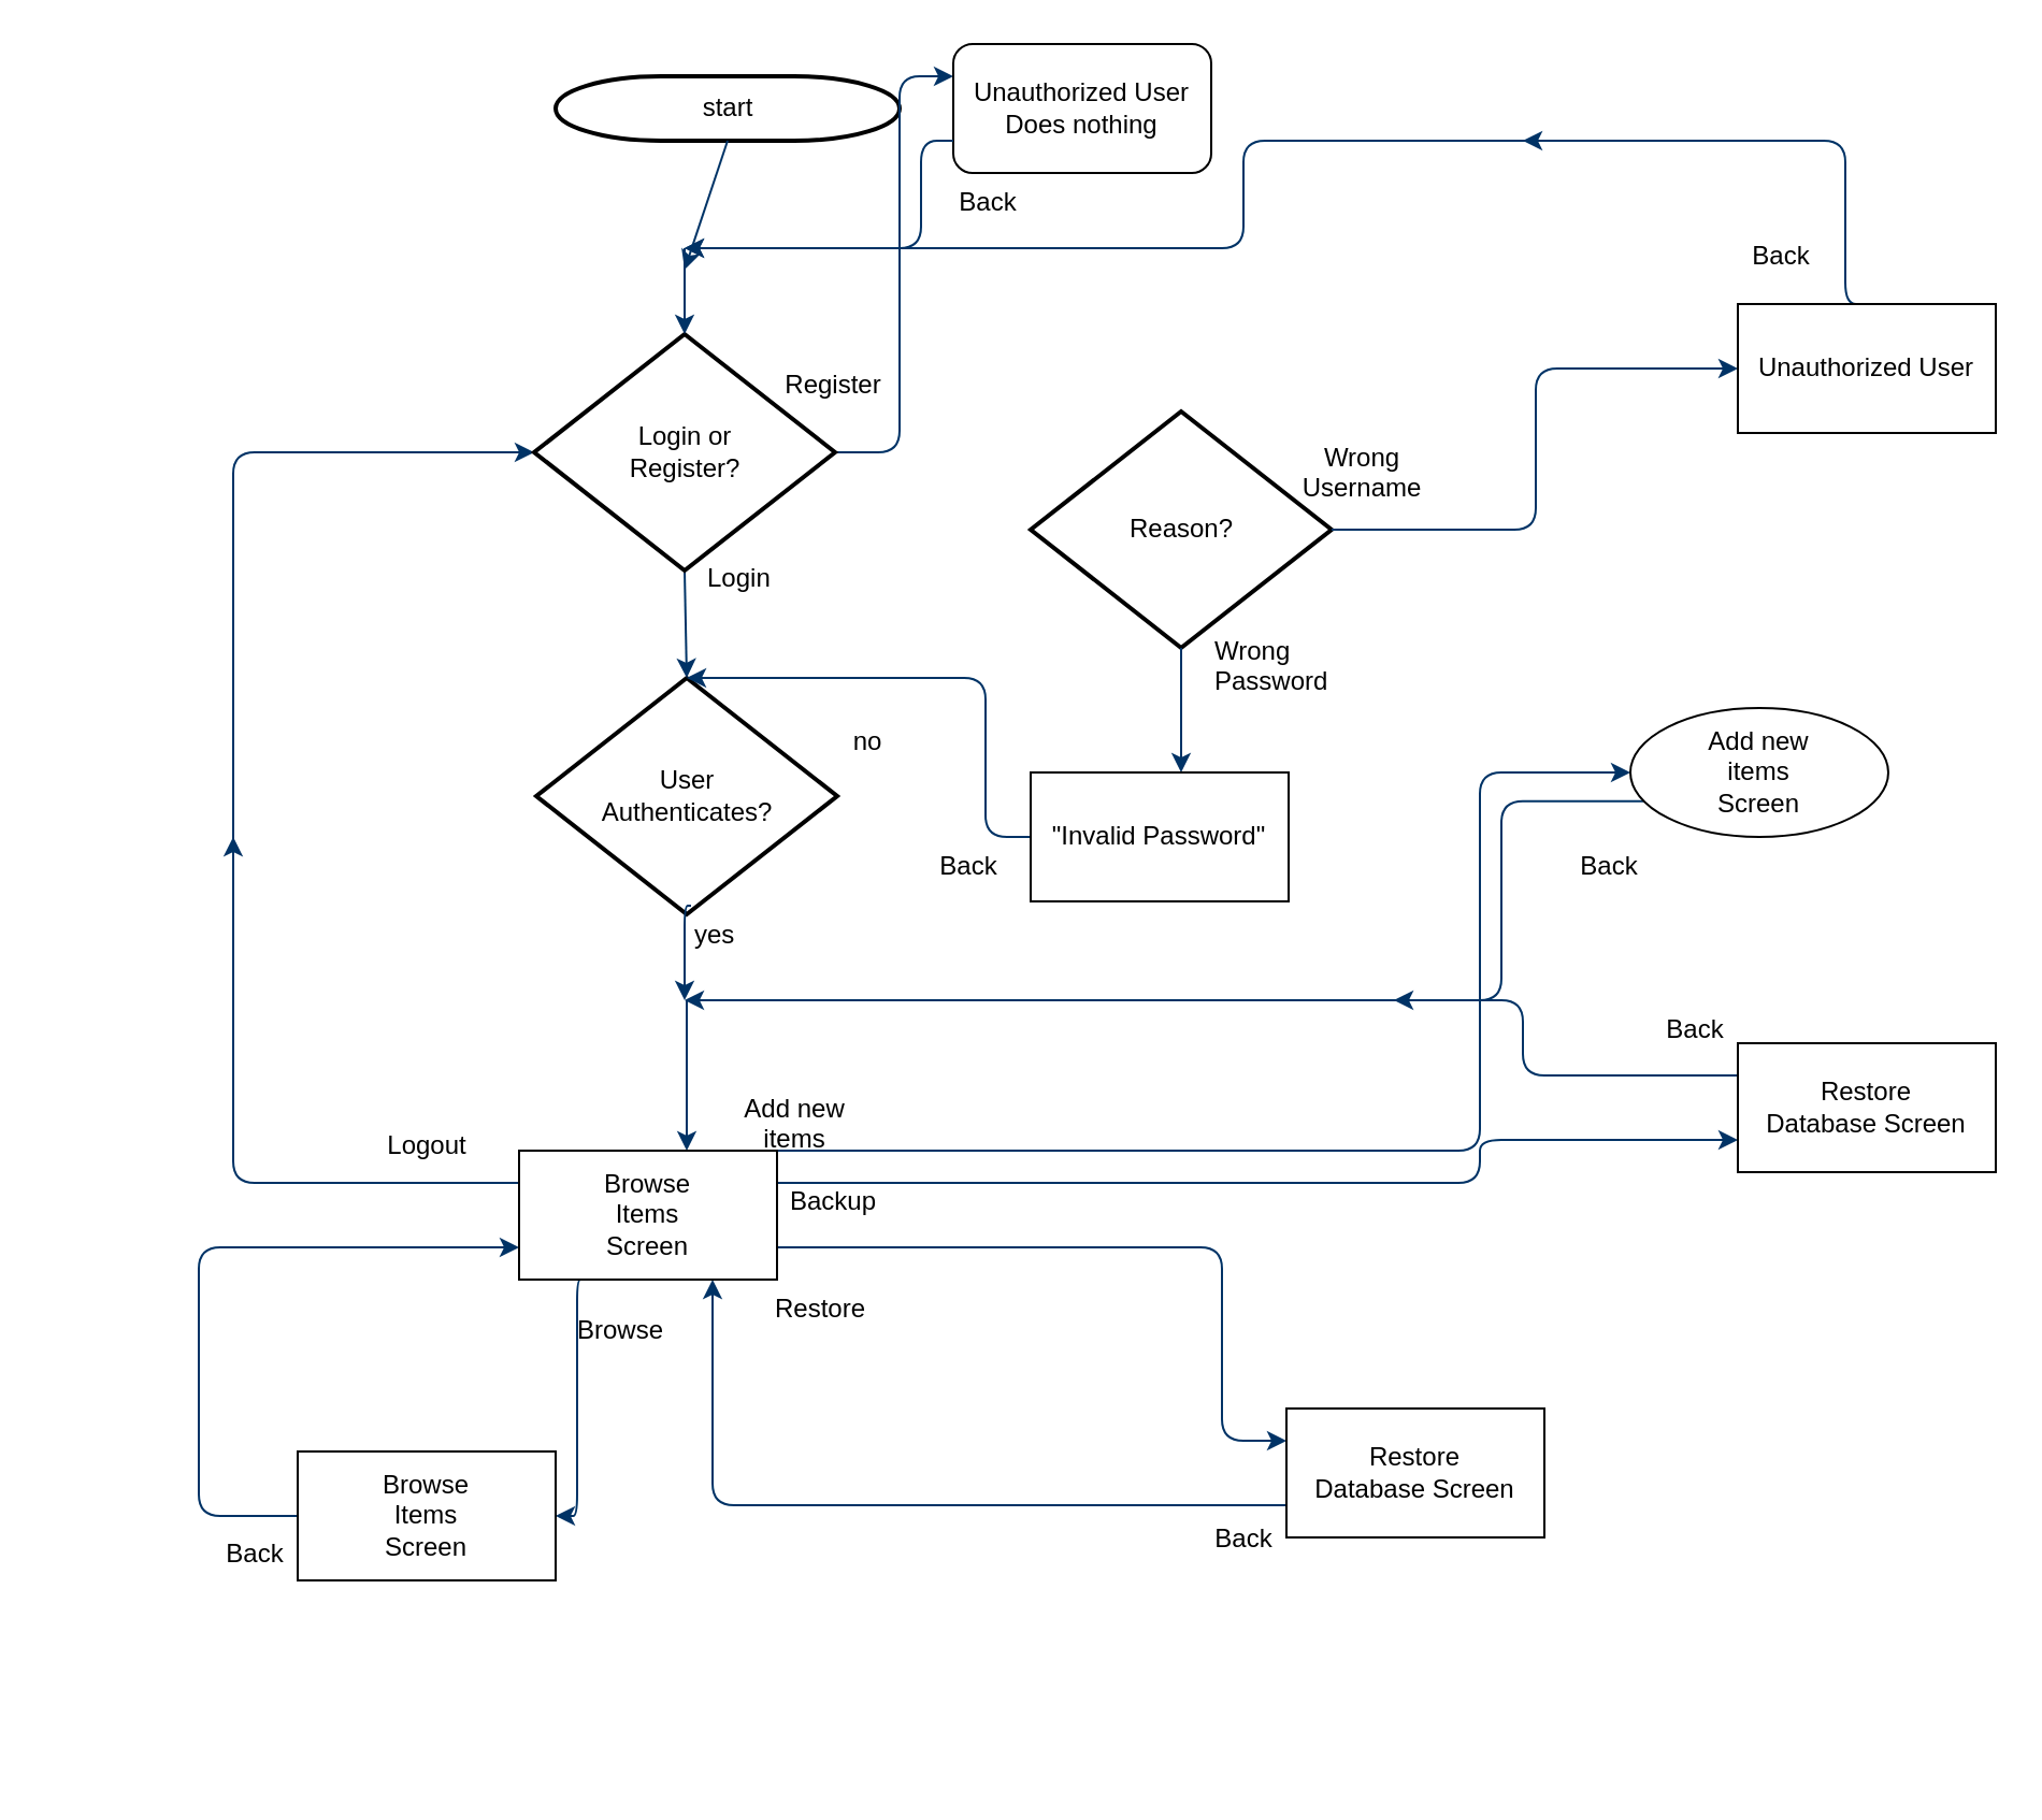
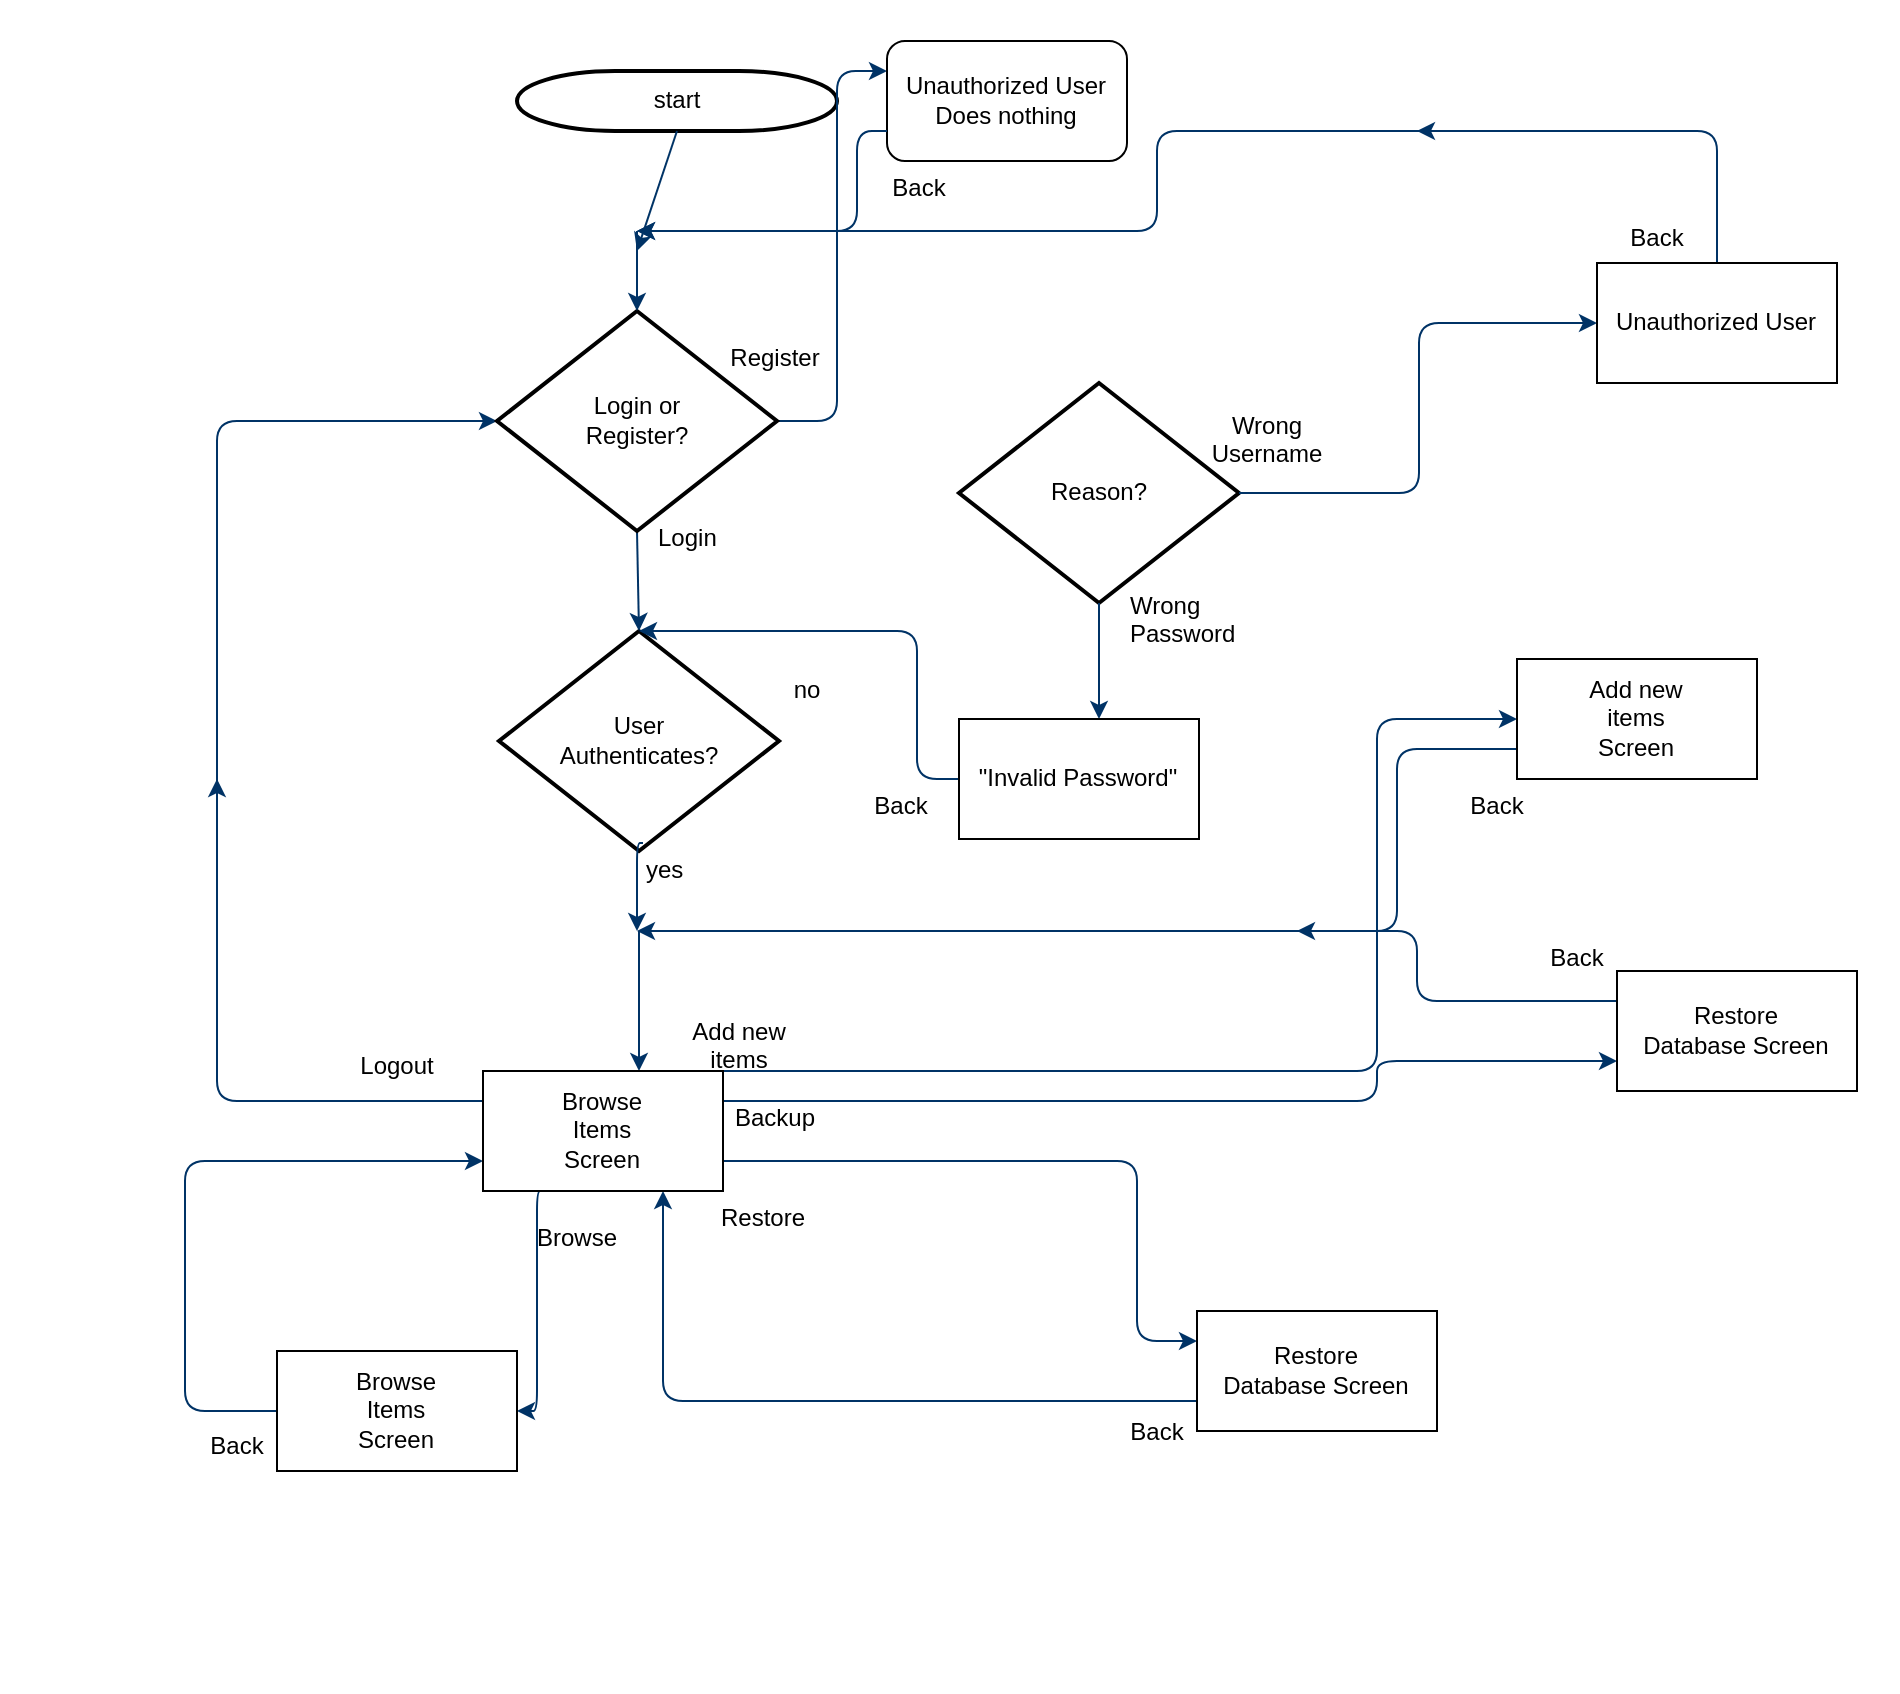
- <mxCell id="40" value="&lt;span&gt;Unauthorized User&lt;/span&gt;" style="rounded=0;whiteSpace=wrap;html=1;" vertex="1" parent="1"><mxGeometry x="808" y="141" width="120" height="60" as="geometry" /></mxCell>
+ <mxCell id="40" value="&lt;span&gt;Unauthorized User&lt;/span&gt;" style="rounded=0;whiteSpace=wrap;html=1;" vertex="1" parent="1"><mxGeometry x="798" y="131" width="120" height="60" as="geometry" /></mxCell>
- <mxCell id="39" value="&lt;span&gt;Add new&lt;/span&gt;&lt;br&gt;&lt;span&gt;items&lt;/span&gt;&lt;br&gt;&lt;span&gt;Screen&lt;/span&gt;" style="ellipse;whiteSpace=wrap;html=1;" vertex="1" parent="1"><mxGeometry x="758" y="329" width="120" height="60" as="geometry" /></mxCell>
+ <mxCell id="39" value="&lt;span&gt;Add new&lt;/span&gt;&lt;br&gt;&lt;span&gt;items&lt;/span&gt;&lt;br&gt;&lt;span&gt;Screen&lt;/span&gt;" style="rounded=0;whiteSpace=wrap;html=1;" vertex="1" parent="1"><mxGeometry x="758" y="329" width="120" height="60" as="geometry" /></mxCell>
